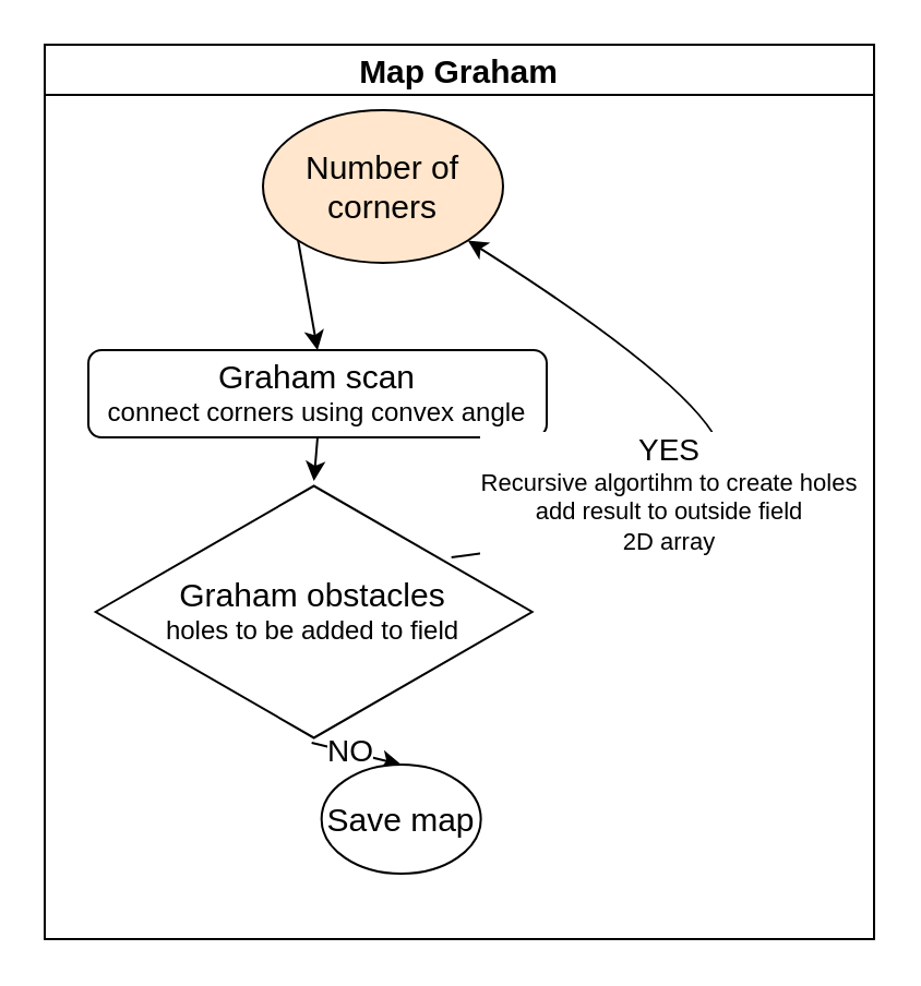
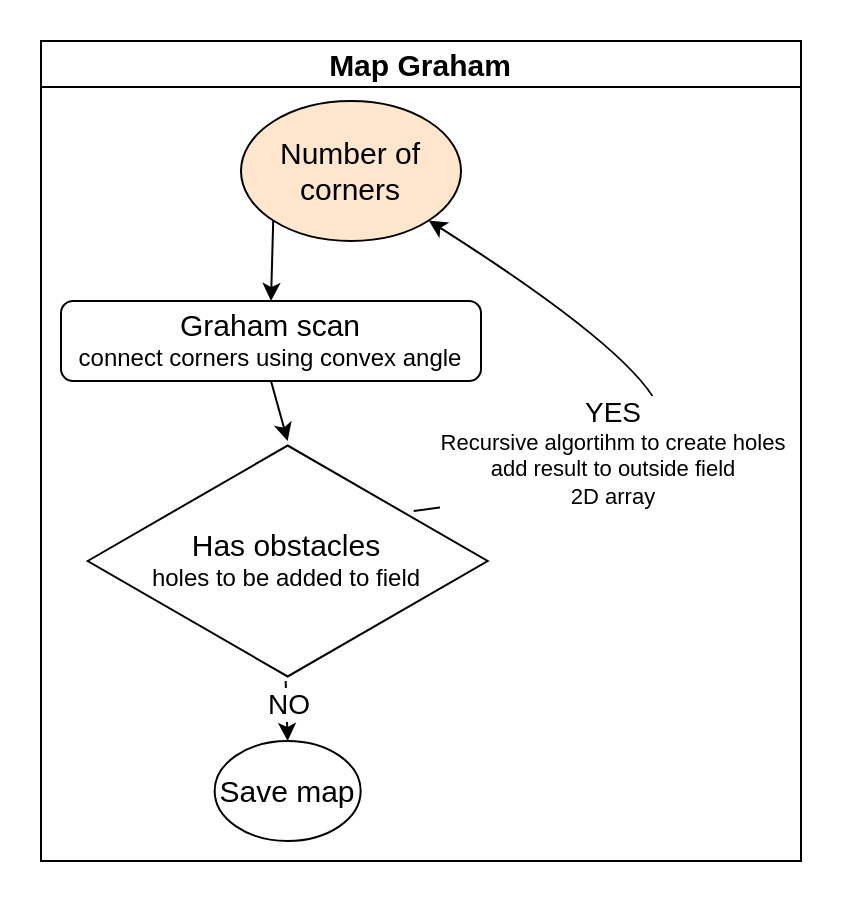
- <mxCell id="3" value="&lt;div&gt;&lt;font style=&quot;font-size: 15px;&quot;&gt;Graham scan&lt;/font&gt;&lt;/div&gt;connect corners using convex angle" style="rounded=1;whiteSpace=wrap;html=1;" parent="2" vertex="1"><mxGeometry x="20" y="140" width="210" height="40" as="geometry" /></mxCell>
+ <mxCell id="3" value="&lt;div&gt;&lt;font style=&quot;font-size: 15px;&quot;&gt;Graham scan&lt;/font&gt;&lt;/div&gt;connect corners using convex angle" style="rounded=1;whiteSpace=wrap;html=1;" parent="2" vertex="1"><mxGeometry x="10" y="130" width="210" height="40" as="geometry" /></mxCell>
- <mxCell id="9" value="&lt;div&gt;&lt;font style=&quot;font-size: 15px;&quot;&gt;Graham obstacles&lt;/font&gt;&lt;/div&gt;&lt;div&gt;holes to be added to field&lt;/div&gt;" style="html=1;whiteSpace=wrap;aspect=fixed;shape=isoRectangle;" vertex="1" parent="2"><mxGeometry x="23.33" y="200" width="200" height="120" as="geometry" /></mxCell>
+ <mxCell id="9" value="&lt;div&gt;&lt;font style=&quot;font-size: 15px;&quot;&gt;Has obstacles&lt;/font&gt;&lt;/div&gt;&lt;div&gt;holes to be added to field&lt;/div&gt;" style="html=1;whiteSpace=wrap;aspect=fixed;shape=isoRectangle;" vertex="1" parent="2"><mxGeometry x="23.33" y="200" width="200" height="120" as="geometry" /></mxCell>
- <mxCell id="12" value="&lt;font style=&quot;font-size: 15px;&quot;&gt;Save map&lt;/font&gt;" style="ellipse;whiteSpace=wrap;html=1;" vertex="1" parent="2"><mxGeometry x="126.83" y="330" width="73" height="50" as="geometry" /></mxCell>
+ <mxCell id="12" value="&lt;font style=&quot;font-size: 15px;&quot;&gt;Save map&lt;/font&gt;" style="ellipse;whiteSpace=wrap;html=1;" vertex="1" parent="2"><mxGeometry x="86.83" y="350" width="73" height="50" as="geometry" /></mxCell>
